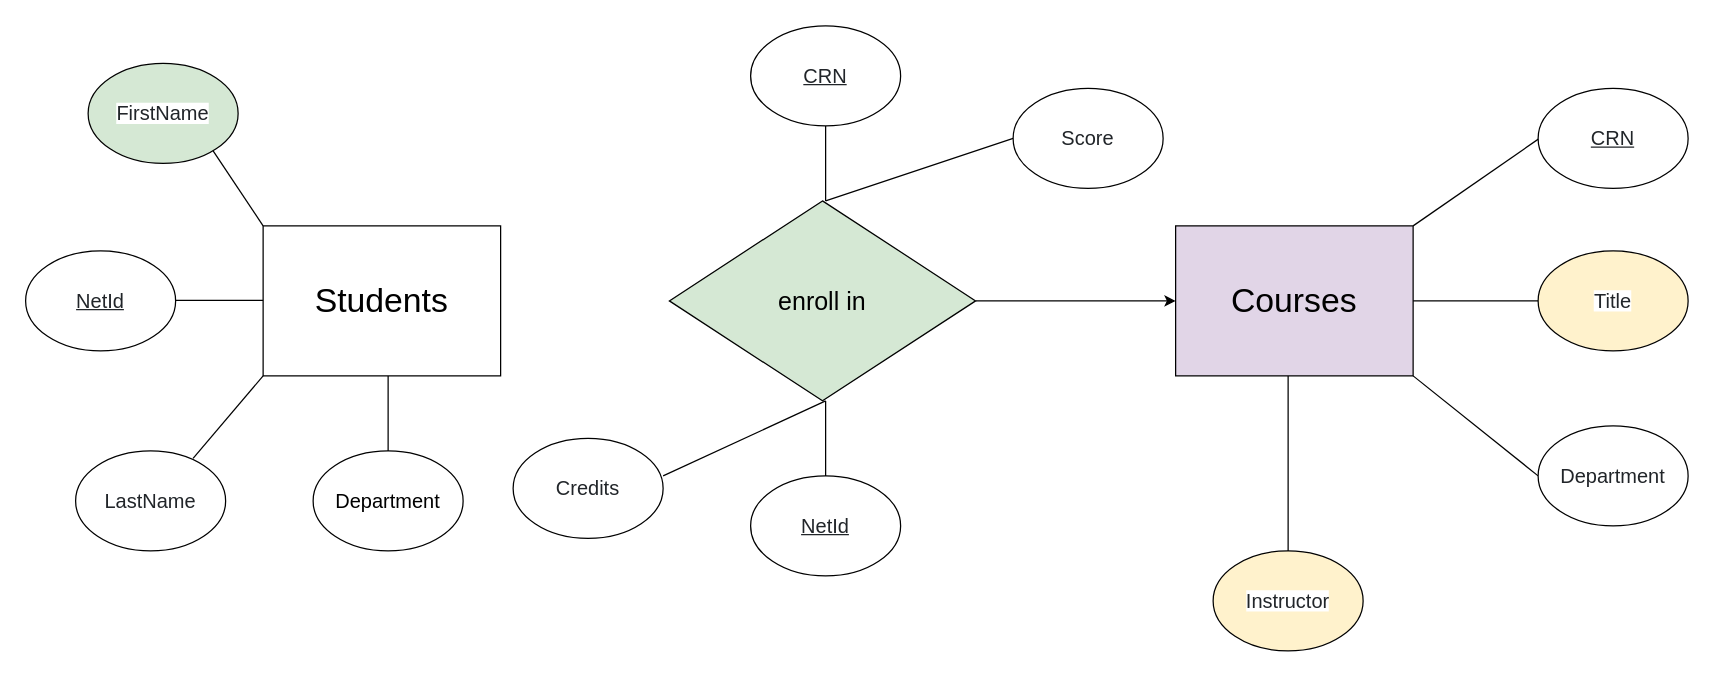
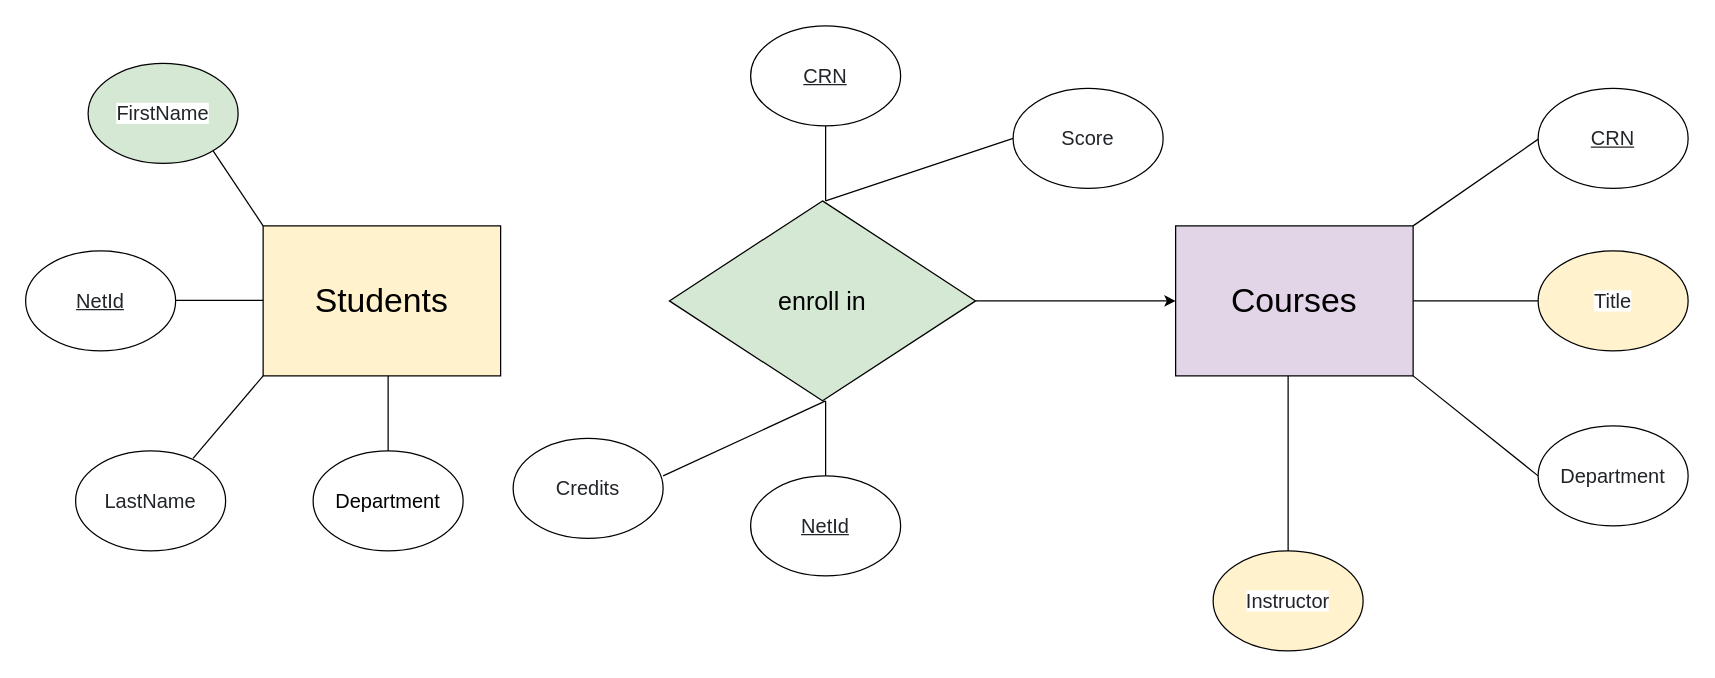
- <mxCell id="2" value="&lt;font style=&quot;font-size: 27px&quot;&gt;Students&lt;/font&gt;" style="rounded=0;whiteSpace=wrap;html=1;" vertex="1" parent="1"><mxGeometry x="210" y="180" width="190" height="120" as="geometry" /></mxCell>
+ <mxCell id="2" value="&lt;font style=&quot;font-size: 27px&quot;&gt;Students&lt;/font&gt;" style="rounded=0;whiteSpace=wrap;html=1;fillColor=#fff2cc;" vertex="1" parent="1"><mxGeometry x="210" y="180" width="190" height="120" as="geometry" /></mxCell>
